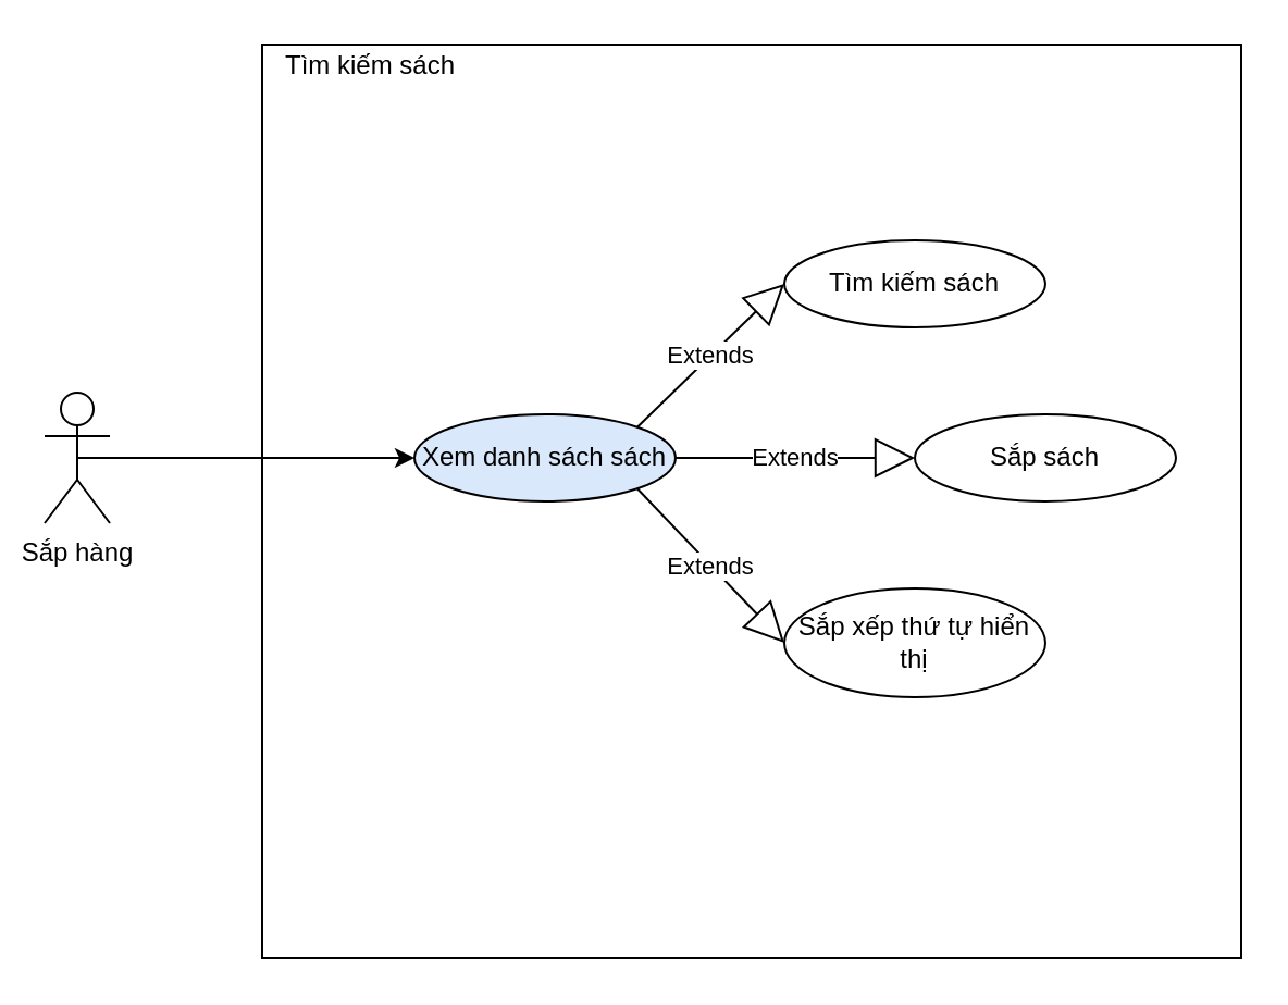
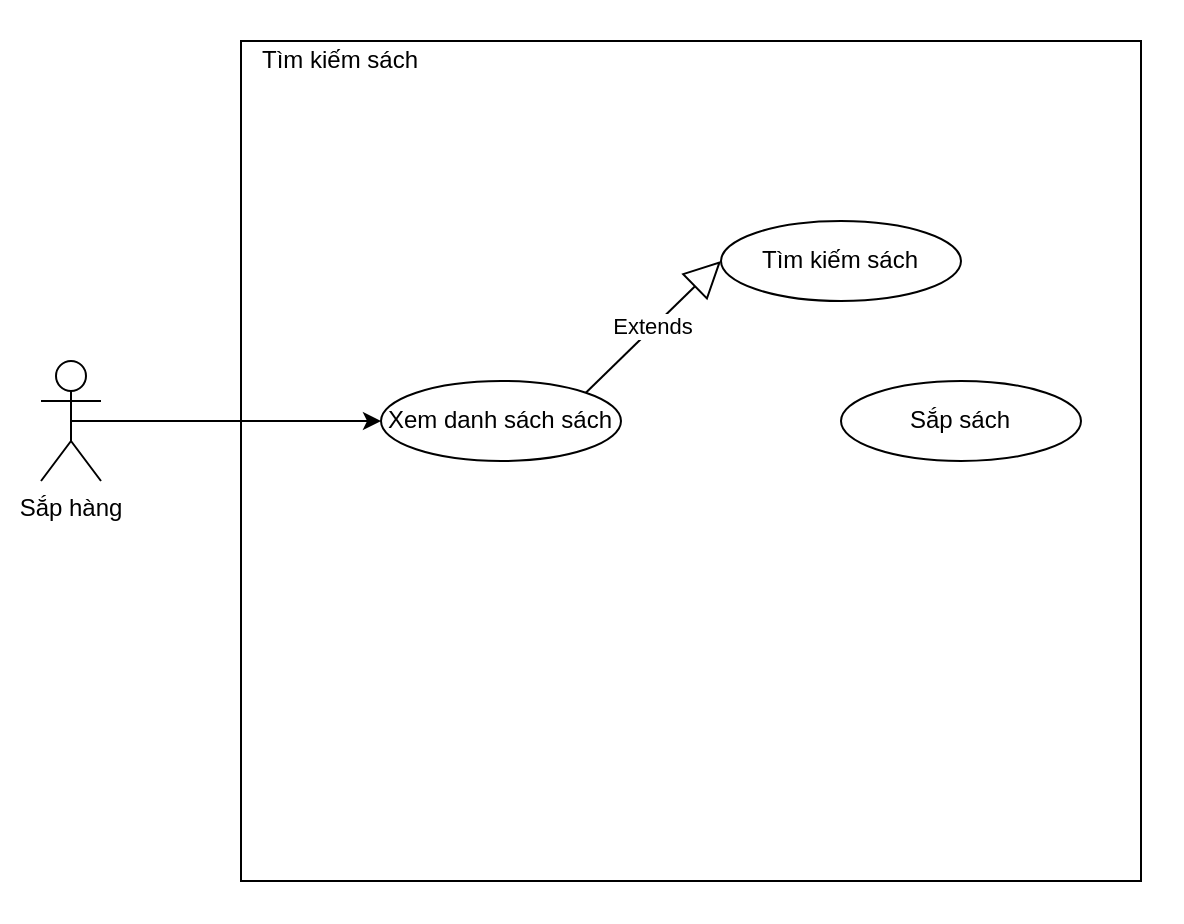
- <mxCell id="5" value="Xem danh sách sách" style="ellipse;whiteSpace=wrap;html=1;fillColor=#dae8fc;" vertex="1" parent="1"><mxGeometry x="190" y="190" width="120" height="40" as="geometry" /></mxCell>
+ <mxCell id="5" value="Xem danh sách sách" style="ellipse;whiteSpace=wrap;html=1;" vertex="1" parent="1"><mxGeometry x="190" y="190" width="120" height="40" as="geometry" /></mxCell>
- <mxCell id="11" value="Extends" style="endArrow=block;endSize=16;endFill=0;html=1;exitX=1;exitY=0.5;exitDx=0;exitDy=0;entryX=0;entryY=0.5;entryDx=0;entryDy=0;" edge="1" parent="1" source="5" target="8"><mxGeometry width="160" relative="1" as="geometry"><mxPoint x="340" y="210" as="sourcePoint" /><mxPoint x="370" y="220" as="targetPoint" /></mxGeometry></mxCell>
- <mxCell id="12" value="Extends" style="endArrow=block;endSize=16;endFill=0;html=1;exitX=1;exitY=1;exitDx=0;exitDy=0;entryX=0;entryY=0.5;entryDx=0;entryDy=0;" edge="1" parent="1" source="5" target="9"><mxGeometry width="160" relative="1" as="geometry"><mxPoint x="200" y="270" as="sourcePoint" /><mxPoint x="360" y="270" as="targetPoint" /></mxGeometry></mxCell>
- <mxCell id="9" value="Sắp xếp thứ tự hiển thị" style="ellipse;whiteSpace=wrap;html=1;" vertex="1" parent="1"><mxGeometry x="360" y="270" width="120" height="50" as="geometry" /></mxCell>
